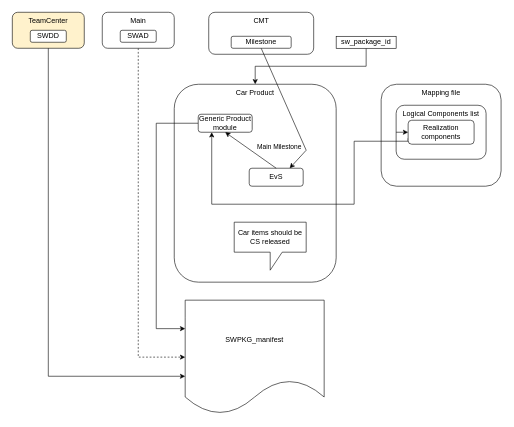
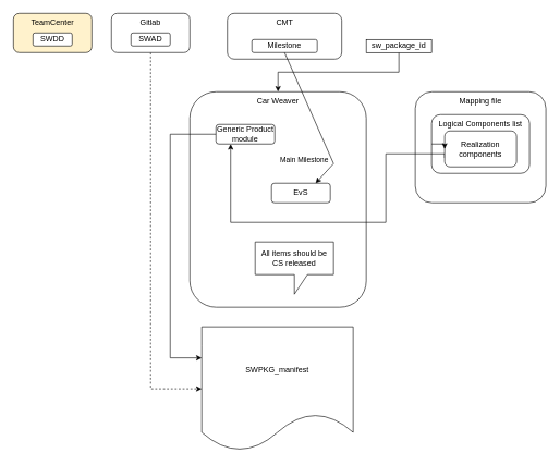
- <mxCell id="20" value="Main" style="rounded=1;whiteSpace=wrap;html=1;verticalAlign=top;" parent="1" vertex="1"><mxGeometry x="170" y="20" width="120" height="60" as="geometry" /></mxCell>
+ <mxCell id="20" value="Gitlab" style="rounded=1;whiteSpace=wrap;html=1;verticalAlign=top;" parent="1" vertex="1"><mxGeometry x="170" y="20" width="120" height="60" as="geometry" /></mxCell>
- <mxCell id="6" value="Car Product" style="rounded=1;whiteSpace=wrap;html=1;verticalAlign=top;" parent="1" vertex="1"><mxGeometry x="290" y="140" width="270" height="330" as="geometry" /></mxCell>
+ <mxCell id="6" value="Car Weaver" style="rounded=1;whiteSpace=wrap;html=1;verticalAlign=top;" parent="1" vertex="1"><mxGeometry x="290" y="140" width="270" height="330" as="geometry" /></mxCell>
- <mxCell id="18" value="Realization components" style="rounded=1;whiteSpace=wrap;html=1;" parent="1" vertex="1"><mxGeometry x="680" y="200" width="110" height="40" as="geometry" /></mxCell>
+ <mxCell id="18" value="Realization components" style="rounded=1;whiteSpace=wrap;html=1;" parent="1" vertex="1"><mxGeometry x="680" y="200" width="110" height="55" as="geometry" /></mxCell>
- <mxCell id="12" value="" style="endArrow=classic;html=1;rounded=0;entryX=0.5;entryY=1;entryDx=0;entryDy=0;exitX=0.5;exitY=0;exitDx=0;exitDy=0;" parent="1" source="7" target="11" edge="1"><mxGeometry width="50" height="50" relative="1" as="geometry"><mxPoint x="650" y="350" as="sourcePoint" /><mxPoint x="700" y="300" as="targetPoint" /></mxGeometry></mxCell>
- <mxCell id="16" value="Car items should be CS released" style="shape=callout;whiteSpace=wrap;html=1;perimeter=calloutPerimeter;" parent="1" vertex="1"><mxGeometry x="390" y="370" width="120" height="80" as="geometry" /></mxCell>
+ <mxCell id="16" value="All items should be CS released" style="shape=callout;whiteSpace=wrap;html=1;perimeter=calloutPerimeter;" parent="1" vertex="1"><mxGeometry x="390" y="370" width="120" height="80" as="geometry" /></mxCell>
- <mxCell id="24" style="edgeStyle=orthogonalEdgeStyle;rounded=0;orthogonalLoop=1;jettySize=auto;html=1;exitX=0.5;exitY=1;exitDx=0;exitDy=0;entryX=0;entryY=0.668;entryDx=0;entryDy=0;entryPerimeter=0;" parent="1" source="22" target="13" edge="1"><mxGeometry relative="1" as="geometry" /></mxCell>
